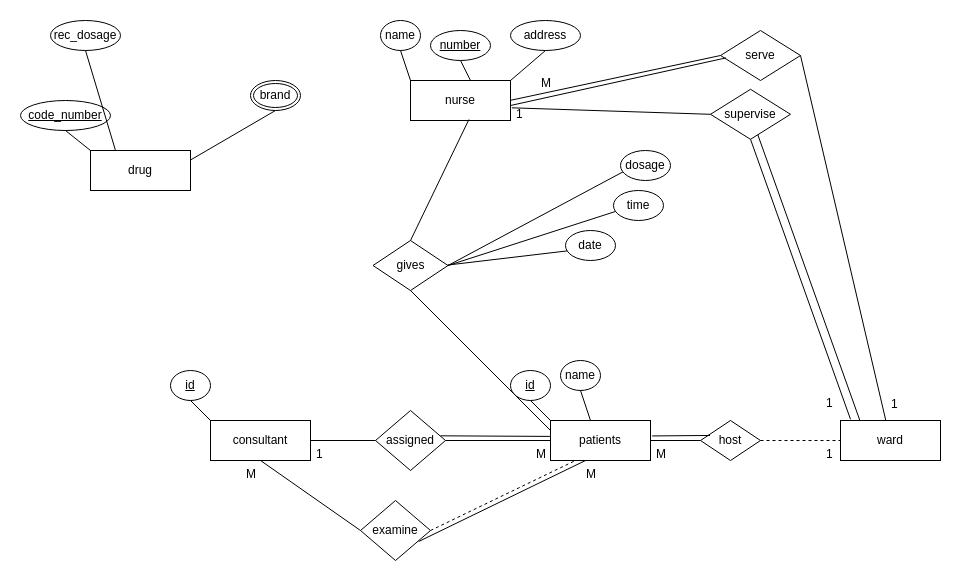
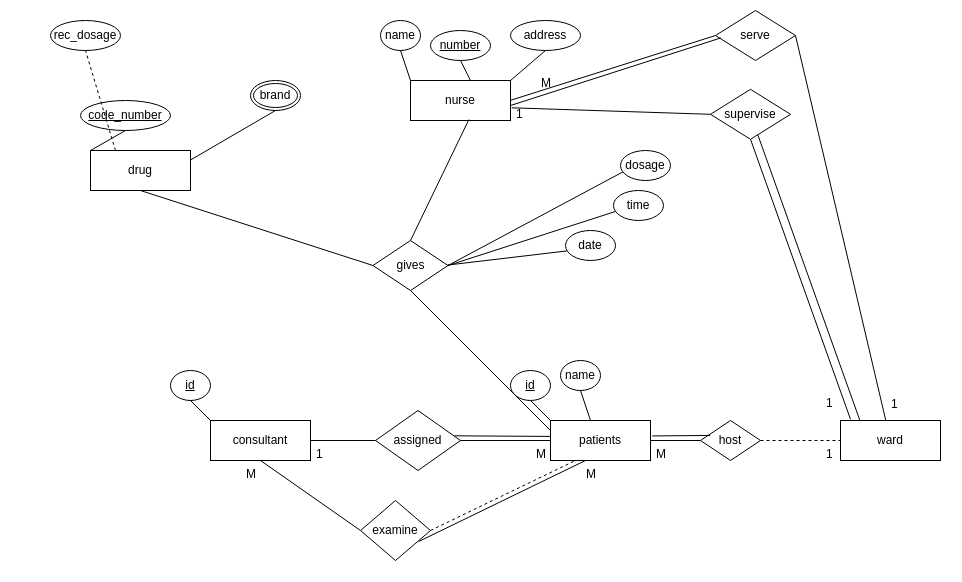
- <mxCell id="59" value="serve" style="shape=rhombus;perimeter=rhombusPerimeter;whiteSpace=wrap;html=1;align=center;" vertex="1" parent="1"><mxGeometry x="720" y="30" width="80" height="50" as="geometry" /></mxCell>
+ <mxCell id="59" value="serve" style="shape=rhombus;perimeter=rhombusPerimeter;whiteSpace=wrap;html=1;align=center;" vertex="1" parent="1"><mxGeometry x="715" y="10" width="80" height="50" as="geometry" /></mxCell>
- <mxCell id="40" value="" style="endArrow=none;html=1;rounded=0;entryX=0.5;entryY=1;entryDx=0;entryDy=0;exitX=0.25;exitY=0;exitDx=0;exitDy=0;" edge="1" parent="1" target="39" source="36"><mxGeometry relative="1" as="geometry"><mxPoint x="120" y="160" as="sourcePoint" /><mxPoint x="180" y="180" as="targetPoint" /></mxGeometry></mxCell>
+ <mxCell id="40" value="" style="endArrow=none;html=1;rounded=0;entryX=0.5;entryY=1;entryDx=0;entryDy=0;exitX=0.25;exitY=0;exitDx=0;exitDy=0;dashed=1;" edge="1" parent="1" target="39" source="36"><mxGeometry relative="1" as="geometry"><mxPoint x="120" y="160" as="sourcePoint" /><mxPoint x="180" y="180" as="targetPoint" /></mxGeometry></mxCell>
- <mxCell id="37" value="code_number" style="ellipse;whiteSpace=wrap;html=1;align=center;fontStyle=4;" vertex="1" parent="1"><mxGeometry x="20" y="100" width="90" height="30" as="geometry" /></mxCell>
+ <mxCell id="37" value="code_number" style="ellipse;whiteSpace=wrap;html=1;align=center;fontStyle=4;" vertex="1" parent="1"><mxGeometry x="80" y="100" width="90" height="30" as="geometry" /></mxCell>
+ <mxCell id="44" value="" style="endArrow=none;html=1;rounded=0;exitX=0.5;exitY=1;exitDx=0;exitDy=0;entryX=0;entryY=0.5;entryDx=0;entryDy=0;" edge="1" parent="1" source="36" target="43"><mxGeometry relative="1" as="geometry"><mxPoint x="410" y="230" as="sourcePoint" /><mxPoint x="570" y="230" as="targetPoint" /></mxGeometry></mxCell>
- <mxCell id="19" value="assigned" style="shape=rhombus;perimeter=rhombusPerimeter;whiteSpace=wrap;html=1;align=center;" vertex="1" parent="1"><mxGeometry x="375" y="410" width="70" height="60" as="geometry" /></mxCell>
+ <mxCell id="19" value="assigned" style="shape=rhombus;perimeter=rhombusPerimeter;whiteSpace=wrap;html=1;align=center;" vertex="1" parent="1"><mxGeometry x="375" y="410" width="85" height="60" as="geometry" /></mxCell>
